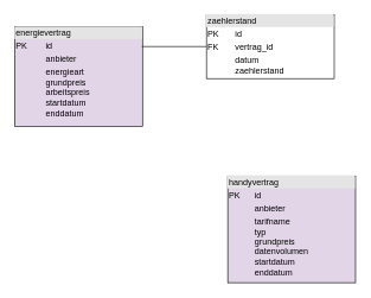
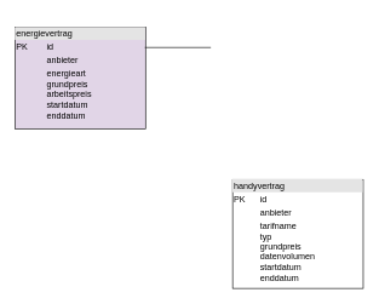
- <mxCell id="3" value="&lt;div style=&quot;box-sizing: border-box; width: 100%; background: rgb(228, 228, 228); padding: 2px;&quot;&gt;zaehlerstand&lt;/div&gt;&lt;table style=&quot;width:100%;font-size:1em;&quot; cellpadding=&quot;2&quot; cellspacing=&quot;0&quot;&gt;&lt;tbody&gt;&lt;tr&gt;&lt;td&gt;PK&lt;/td&gt;&lt;td&gt;id&lt;/td&gt;&lt;/tr&gt;&lt;tr&gt;&lt;td&gt;FK&lt;/td&gt;&lt;td&gt;vertrag_id&lt;/td&gt;&lt;/tr&gt;&lt;tr&gt;&lt;td&gt;&lt;/td&gt;&lt;td&gt;datum&lt;br&gt;zaehlerstand&lt;br&gt;&lt;br&gt;&lt;br&gt;&lt;br&gt;&lt;/td&gt;&lt;/tr&gt;&lt;/tbody&gt;&lt;/table&gt;" style="verticalAlign=top;align=left;overflow=fill;html=1;whiteSpace=wrap;" vertex="1" parent="1"><mxGeometry x="290" y="20" width="180" height="90" as="geometry" /></mxCell>
- <mxCell id="4" value="&lt;div style=&quot;box-sizing: border-box; width: 100%; background: rgb(228, 228, 228); padding: 2px;&quot;&gt;handyvertrag&lt;/div&gt;&lt;table style=&quot;width:100%;font-size:1em;&quot; cellpadding=&quot;2&quot; cellspacing=&quot;0&quot;&gt;&lt;tbody&gt;&lt;tr&gt;&lt;td&gt;PK&lt;/td&gt;&lt;td&gt;id&lt;/td&gt;&lt;/tr&gt;&lt;tr&gt;&lt;td&gt;&lt;br&gt;&lt;/td&gt;&lt;td&gt;anbieter&lt;/td&gt;&lt;/tr&gt;&lt;tr&gt;&lt;td&gt;&lt;/td&gt;&lt;td&gt;tarifname&lt;br&gt;typ&lt;br&gt;grundpreis&lt;br&gt;datenvolumen&lt;br&gt;startdatum&lt;br&gt;enddatum&lt;br&gt;&lt;br&gt;&lt;br&gt;&lt;br&gt;&lt;/td&gt;&lt;/tr&gt;&lt;/tbody&gt;&lt;/table&gt;" style="verticalAlign=top;align=left;overflow=fill;html=1;whiteSpace=wrap;fillColor=#e1d5e7;" vertex="1" parent="1"><mxGeometry x="320" y="247" width="180" height="150" as="geometry" /></mxCell>
+ <mxCell id="4" value="&lt;div style=&quot;box-sizing: border-box; width: 100%; background: rgb(228, 228, 228); padding: 2px;&quot;&gt;handyvertrag&lt;/div&gt;&lt;table style=&quot;width:100%;font-size:1em;&quot; cellpadding=&quot;2&quot; cellspacing=&quot;0&quot;&gt;&lt;tbody&gt;&lt;tr&gt;&lt;td&gt;PK&lt;/td&gt;&lt;td&gt;id&lt;/td&gt;&lt;/tr&gt;&lt;tr&gt;&lt;td&gt;&lt;br&gt;&lt;/td&gt;&lt;td&gt;anbieter&lt;/td&gt;&lt;/tr&gt;&lt;tr&gt;&lt;td&gt;&lt;/td&gt;&lt;td&gt;tarifname&lt;br&gt;typ&lt;br&gt;grundpreis&lt;br&gt;datenvolumen&lt;br&gt;startdatum&lt;br&gt;enddatum&lt;br&gt;&lt;br&gt;&lt;br&gt;&lt;br&gt;&lt;/td&gt;&lt;/tr&gt;&lt;/tbody&gt;&lt;/table&gt;" style="verticalAlign=top;align=left;overflow=fill;html=1;whiteSpace=wrap;" vertex="1" parent="1"><mxGeometry x="320" y="247" width="180" height="150" as="geometry" /></mxCell>
